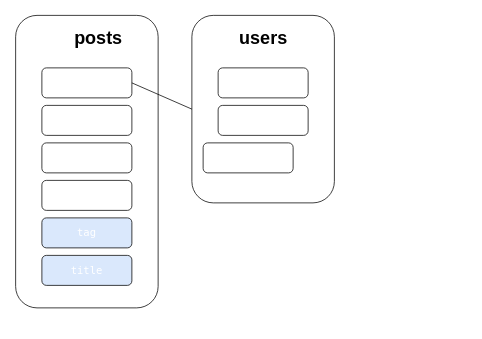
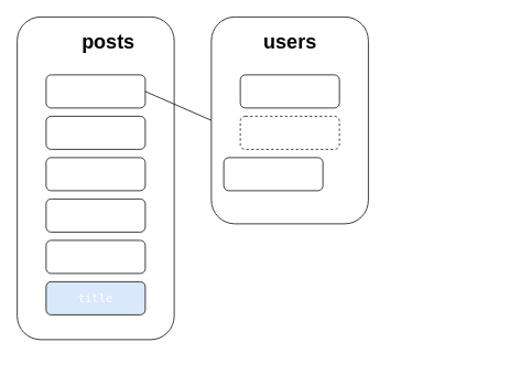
- <mxCell id="13" value="&lt;span style=&quot;font-family: &amp;quot;Roboto Mono&amp;quot;, monospace; font-size: 14px; text-align: start;&quot;&gt;&lt;font color=&quot;#ffffff&quot;&gt;id&lt;/font&gt;&lt;/span&gt;" style="rounded=1;whiteSpace=wrap;html=1;" vertex="1" parent="1"><mxGeometry x="290" y="140" width="120" height="40" as="geometry" /></mxCell>
+ <mxCell id="13" value="&lt;span style=&quot;font-family: &amp;quot;Roboto Mono&amp;quot;, monospace; font-size: 14px; text-align: start;&quot;&gt;&lt;font color=&quot;#ffffff&quot;&gt;id&lt;/font&gt;&lt;/span&gt;" style="rounded=1;whiteSpace=wrap;html=1;dashed=1;" vertex="1" parent="1"><mxGeometry x="290" y="140" width="120" height="40" as="geometry" /></mxCell>
- <mxCell id="7" value="&lt;div style=&quot;text-align: start;&quot;&gt;&lt;font face=&quot;Roboto Mono, monospace&quot; color=&quot;#ffffff&quot;&gt;&lt;span style=&quot;font-size: 14px;&quot;&gt;tag&lt;/span&gt;&lt;/font&gt;&lt;/div&gt;" style="rounded=1;whiteSpace=wrap;html=1;fillColor=#dae8fc;" parent="1" vertex="1"><mxGeometry x="55" y="290" width="120" height="40" as="geometry" /></mxCell>
+ <mxCell id="7" value="&lt;div style=&quot;text-align: start;&quot;&gt;&lt;font face=&quot;Roboto Mono, monospace&quot; color=&quot;#ffffff&quot;&gt;&lt;span style=&quot;font-size: 14px;&quot;&gt;tag&lt;/span&gt;&lt;/font&gt;&lt;/div&gt;" style="rounded=1;whiteSpace=wrap;html=1;" parent="1" vertex="1"><mxGeometry x="55" y="290" width="120" height="40" as="geometry" /></mxCell>
